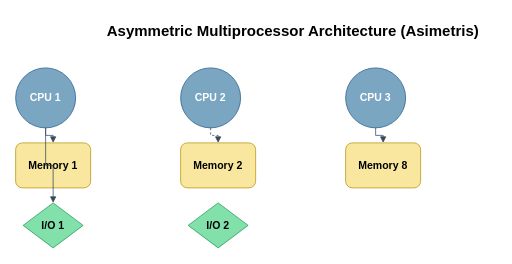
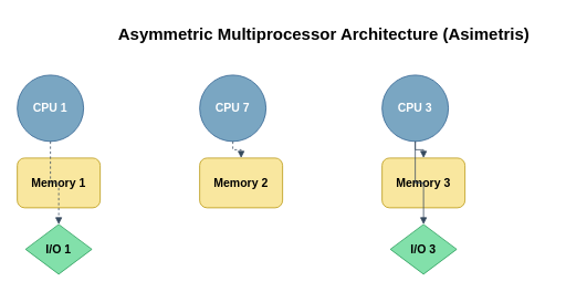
- <mxCell id="6" value="CPU 2" style="shape=ellipse;whiteSpace=wrap;html=1;aspect=fixed;fillColor=#7aa6c2;strokeColor=#2a5c8c;fontSize=14;fontStyle=1;fontColor=#ffffff;" vertex="1" parent="1"><mxGeometry x="240" y="90" width="80" height="80" as="geometry" /></mxCell>
+ <mxCell id="6" value="CPU 7" style="shape=ellipse;whiteSpace=wrap;html=1;aspect=fixed;fillColor=#7aa6c2;strokeColor=#2a5c8c;fontSize=14;fontStyle=1;fontColor=#ffffff;" vertex="1" parent="1"><mxGeometry x="240" y="90" width="80" height="80" as="geometry" /></mxCell>
- <mxCell id="12" style="edgeStyle=orthogonalEdgeStyle;rounded=0;strokeColor=#34495e;endArrow=block;endFill=1;" edge="1" source="3" target="4" parent="1"><mxGeometry relative="1" as="geometry" /></mxCell>
- <mxCell id="15" style="edgeStyle=orthogonalEdgeStyle;rounded=0;strokeColor=#34495e;endArrow=block;endFill=1;" edge="1" source="3" target="5" parent="1"><mxGeometry relative="1" as="geometry" /></mxCell>
+ <mxCell id="15" style="edgeStyle=orthogonalEdgeStyle;rounded=0;strokeColor=#34495e;endArrow=block;endFill=1;dashed=1;" edge="1" source="3" target="5" parent="1"><mxGeometry relative="1" as="geometry" /></mxCell>
+ <mxCell id="16" style="edgeStyle=orthogonalEdgeStyle;rounded=0;strokeColor=#34495e;endArrow=block;endFill=1;" edge="1" source="9" target="11" parent="1"><mxGeometry relative="1" as="geometry" /></mxCell>
- <mxCell id="10" value="Memory 8" style="rounded=1;whiteSpace=wrap;html=1;fillColor=#f9e79f;strokeColor=#b7950b;fontSize=14;fontStyle=1;fontFamily=Helvetica;" vertex="1" parent="1"><mxGeometry x="460" y="190" width="100" height="60" as="geometry" /></mxCell>
+ <mxCell id="10" value="Memory 3" style="rounded=1;whiteSpace=wrap;html=1;fillColor=#f9e79f;strokeColor=#b7950b;fontSize=14;fontStyle=1;fontFamily=Helvetica;" vertex="1" parent="1"><mxGeometry x="460" y="190" width="100" height="60" as="geometry" /></mxCell>
- <mxCell id="8" value="I/O 2" style="rhombus;whiteSpace=wrap;html=1;fillColor=#82e0aa;strokeColor=#229954;fontSize=14;fontStyle=1;fontFamily=Helvetica;" vertex="1" parent="1"><mxGeometry x="250" y="270" width="80" height="60" as="geometry" /></mxCell>
+ <mxCell id="11" value="I/O 3" style="rhombus;whiteSpace=wrap;html=1;fillColor=#82e0aa;strokeColor=#229954;fontSize=14;fontStyle=1;fontFamily=Helvetica;" vertex="1" parent="1"><mxGeometry x="470" y="270" width="80" height="60" as="geometry" /></mxCell>
